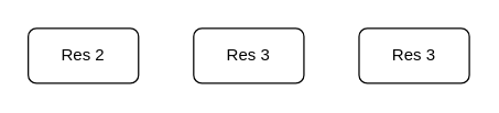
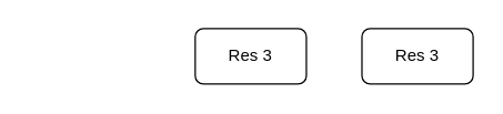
- <mxCell id="2" value="Res 2" style="rounded=1;whiteSpace=wrap;html=1;" vertex="1" parent="1"><mxGeometry x="20" y="20" width="80" height="40" as="geometry" /></mxCell>
